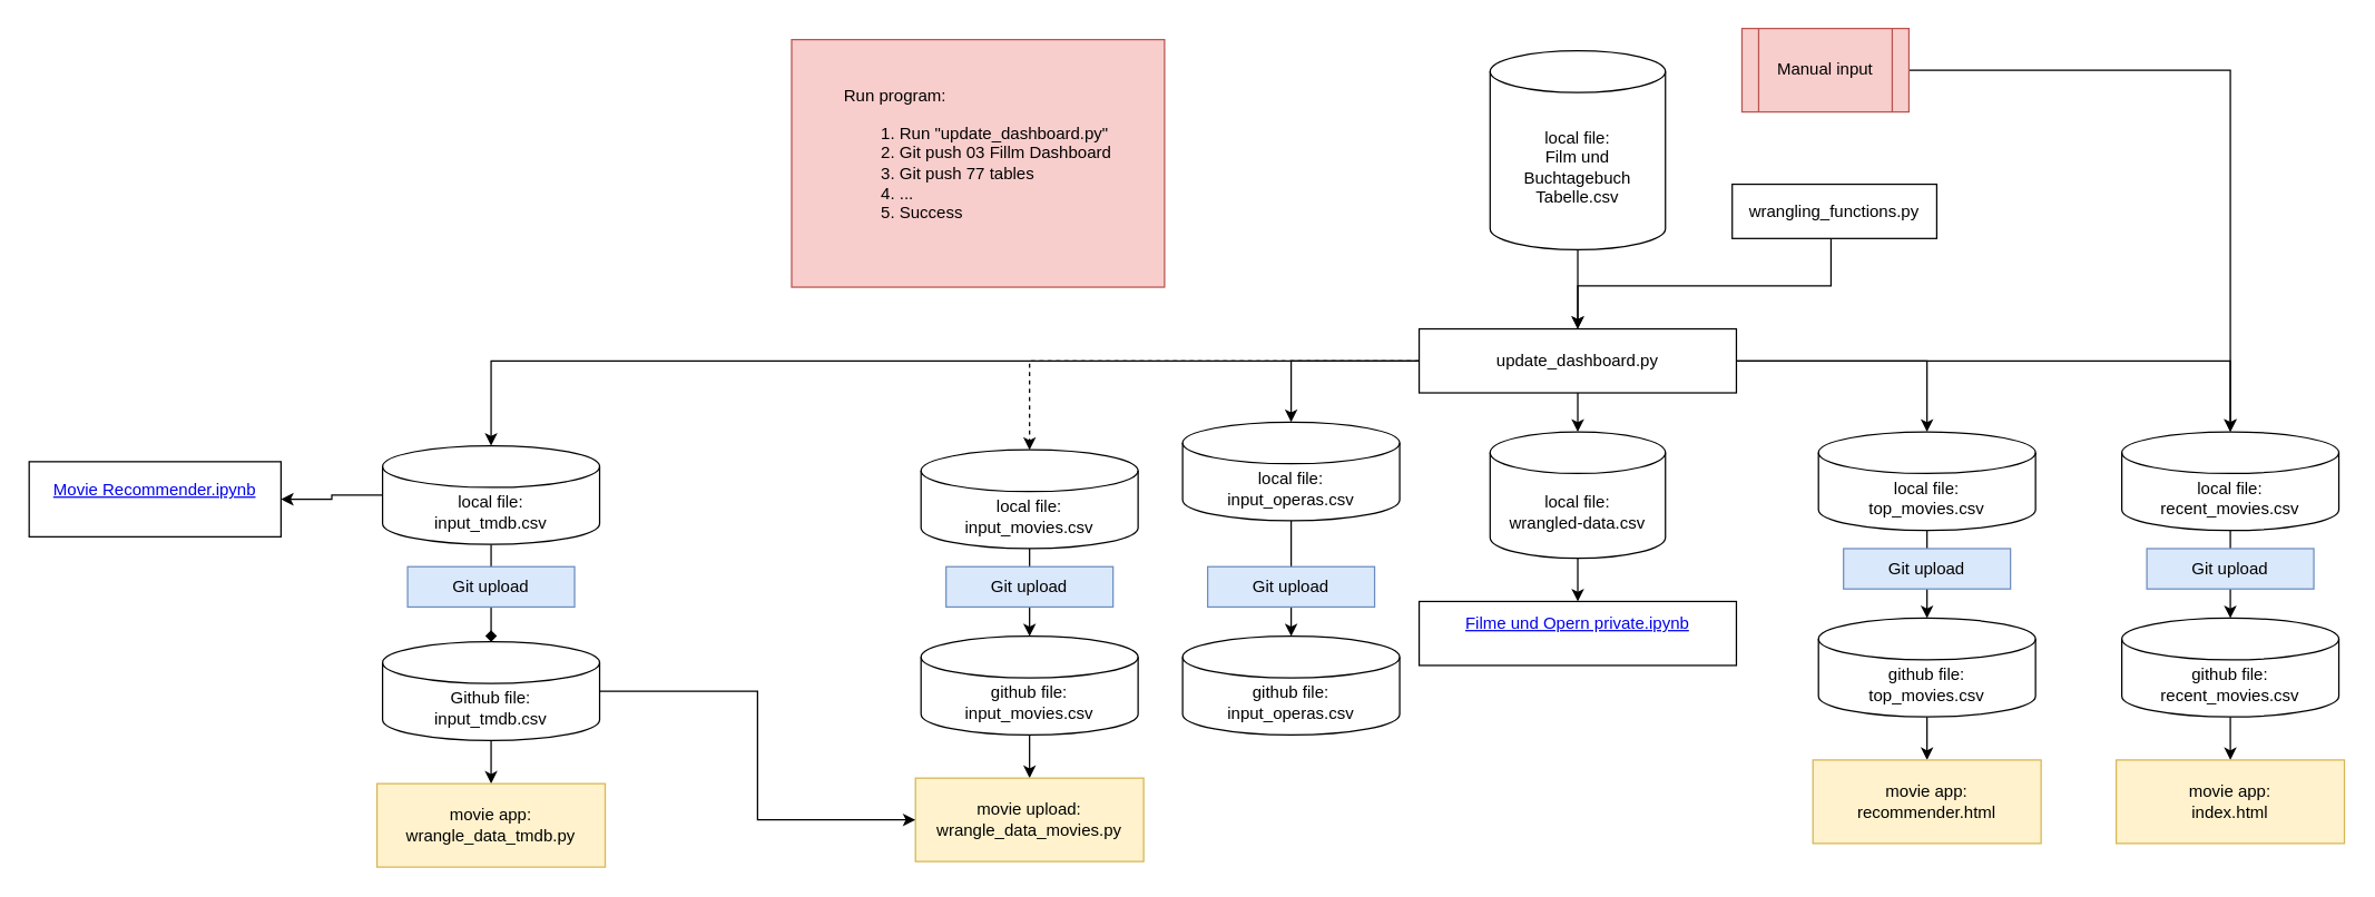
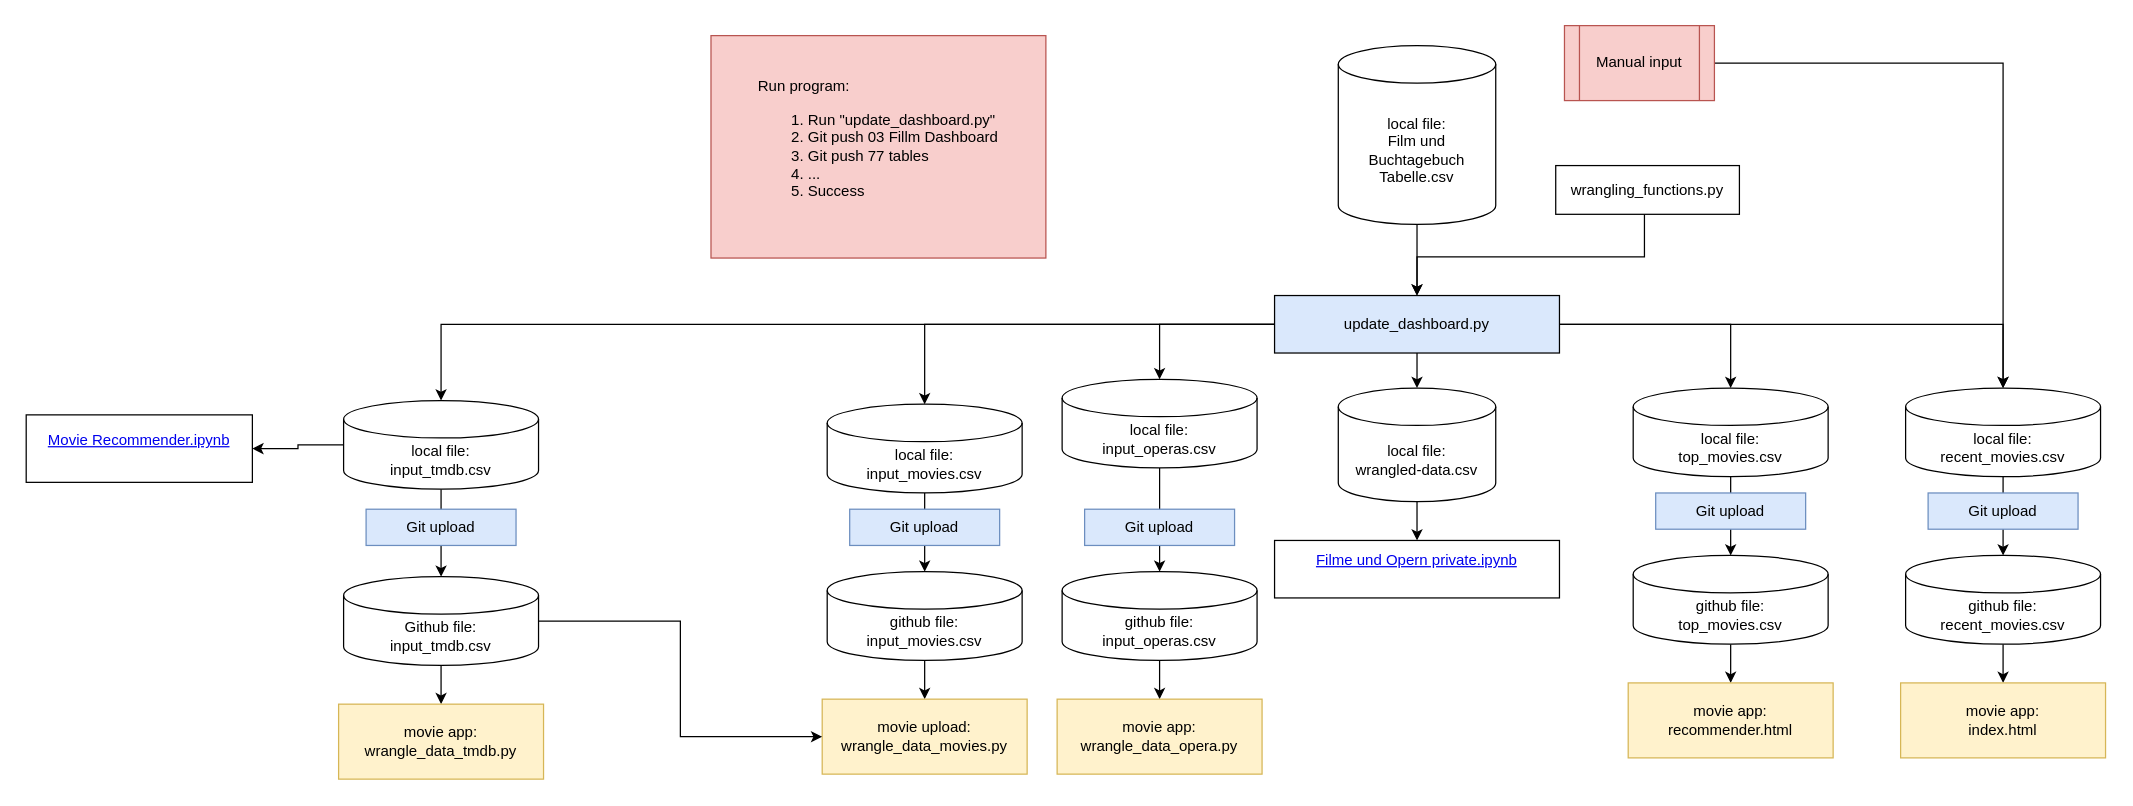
- <mxCell id="47" value="update_dashboard.py" style="rounded=0;whiteSpace=wrap;html=1;" parent="1" vertex="1"><mxGeometry x="1019" y="236" width="228" height="46" as="geometry" /></mxCell>
+ <mxCell id="47" value="update_dashboard.py" style="rounded=0;whiteSpace=wrap;html=1;fillColor=#dae8fc;" parent="1" vertex="1"><mxGeometry x="1019" y="236" width="228" height="46" as="geometry" /></mxCell>
- <mxCell id="43" style="edgeStyle=orthogonalEdgeStyle;rounded=0;orthogonalLoop=1;jettySize=auto;html=1;entryX=0.5;entryY=0;entryDx=0;entryDy=0;entryPerimeter=0;dashed=1;" parent="1" source="47" target="8" edge="1"><mxGeometry relative="1" as="geometry" /></mxCell>
+ <mxCell id="43" style="edgeStyle=orthogonalEdgeStyle;rounded=0;orthogonalLoop=1;jettySize=auto;html=1;entryX=0.5;entryY=0;entryDx=0;entryDy=0;entryPerimeter=0;" parent="1" source="47" target="8" edge="1"><mxGeometry relative="1" as="geometry" /></mxCell>
- <mxCell id="19" style="edgeStyle=orthogonalEdgeStyle;rounded=0;orthogonalLoop=1;jettySize=auto;html=1;entryX=0.5;entryY=0;entryDx=0;entryDy=0;entryPerimeter=0;endArrow=diamond;" parent="1" source="21" target="24" edge="1"><mxGeometry relative="1" as="geometry" /></mxCell>
+ <mxCell id="19" style="edgeStyle=orthogonalEdgeStyle;rounded=0;orthogonalLoop=1;jettySize=auto;html=1;entryX=0.5;entryY=0;entryDx=0;entryDy=0;entryPerimeter=0;" parent="1" source="21" target="24" edge="1"><mxGeometry relative="1" as="geometry" /></mxCell>
+ <mxCell id="11" style="edgeStyle=orthogonalEdgeStyle;rounded=0;orthogonalLoop=1;jettySize=auto;html=1;entryX=0.5;entryY=0;entryDx=0;entryDy=0;" parent="1" source="12" target="18" edge="1"><mxGeometry relative="1" as="geometry" /></mxCell>
+ <mxCell id="18" value="movie app:&lt;br&gt;&lt;div&gt;wrangle_data_opera.py&lt;/div&gt;" style="rounded=0;whiteSpace=wrap;html=1;fillColor=#fff2cc;strokeColor=#d6b656;" parent="1" vertex="1"><mxGeometry x="845" y="559" width="164" height="60" as="geometry" /></mxCell>
